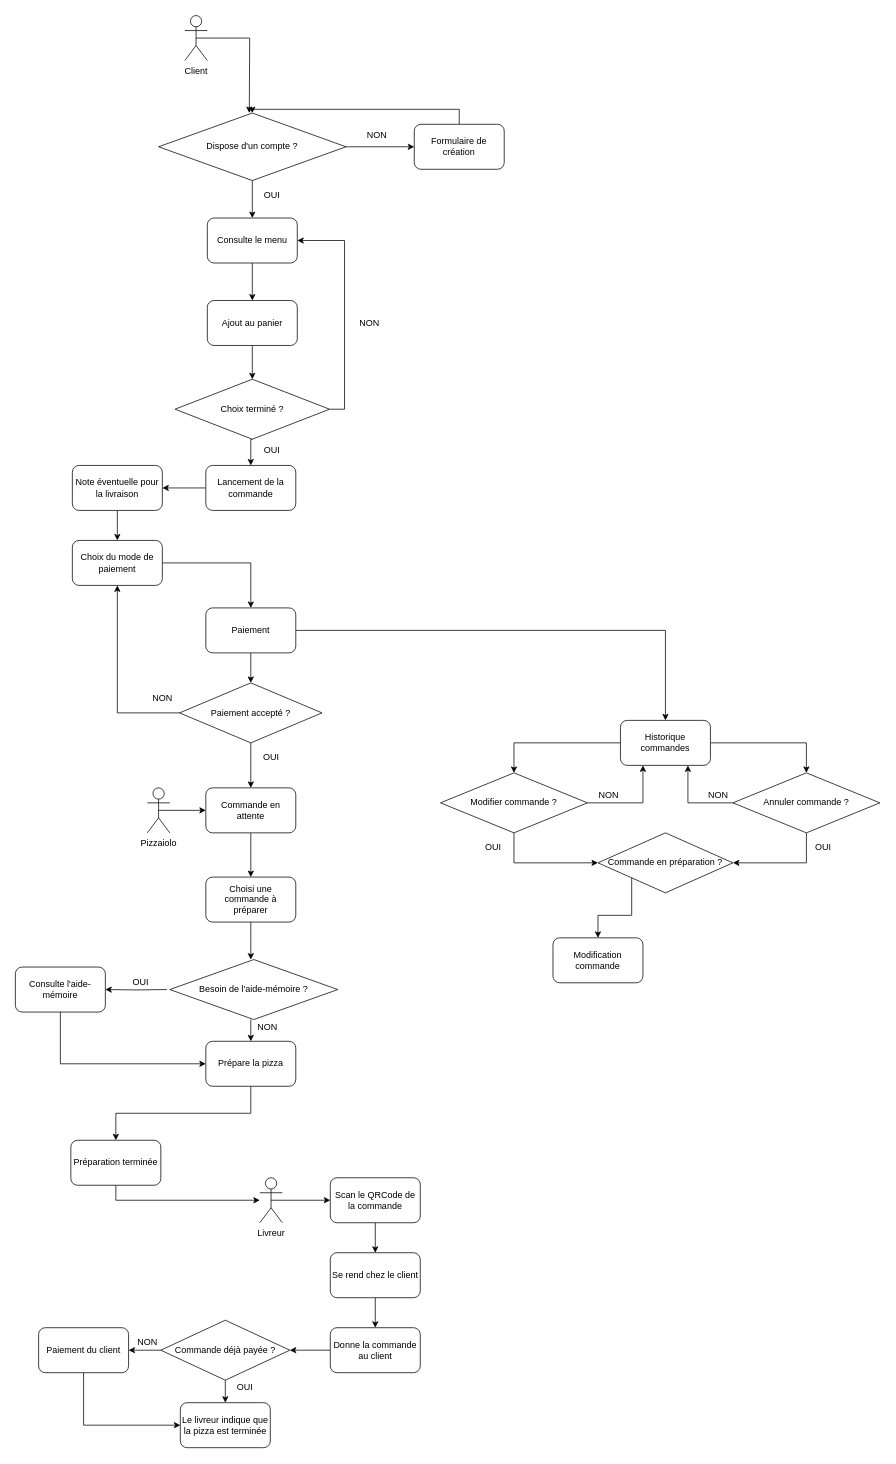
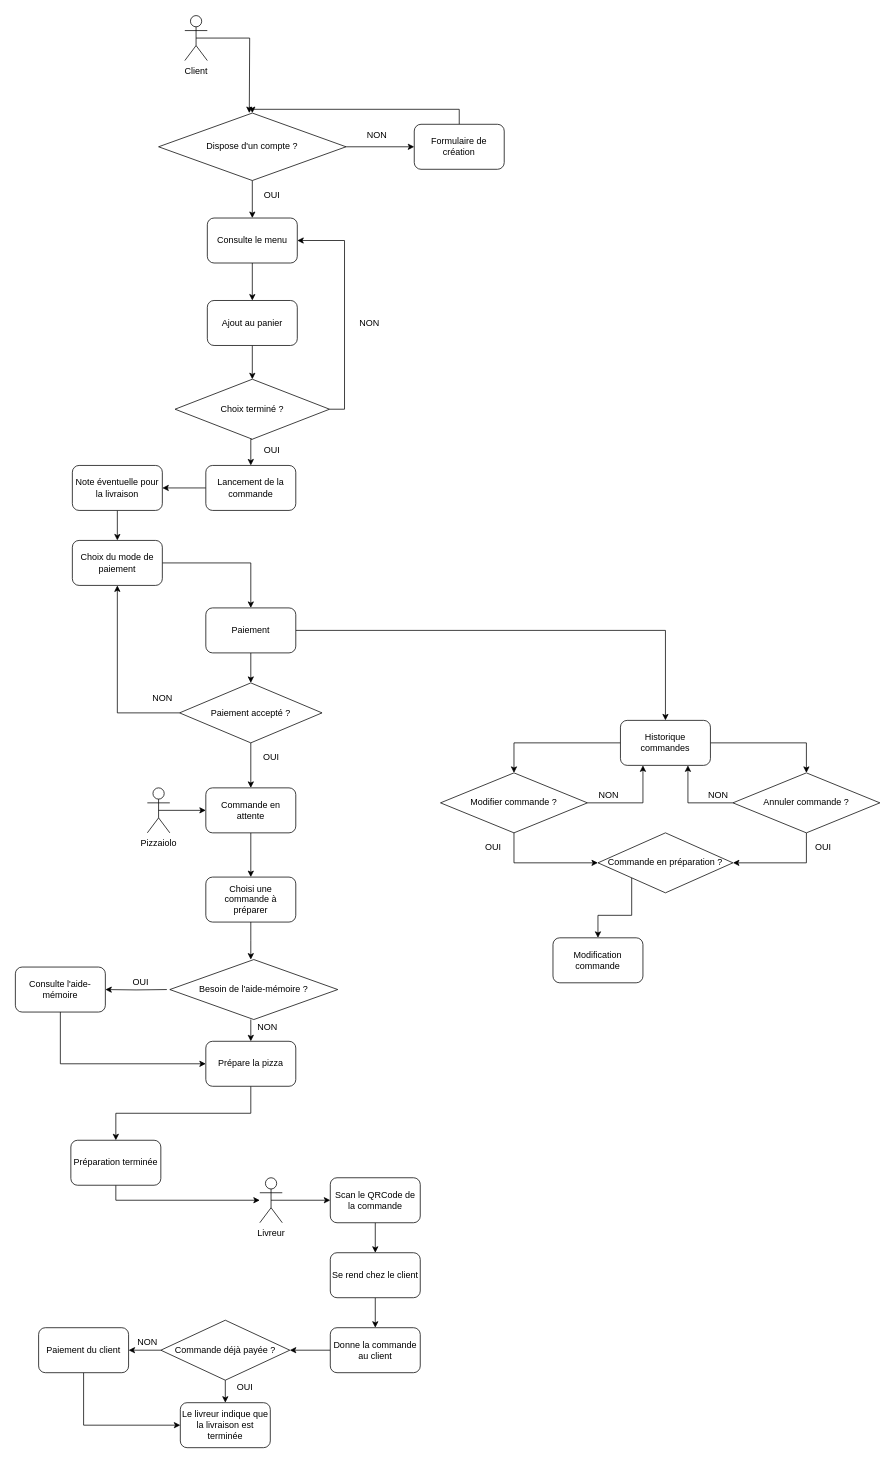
- <mxCell id="75" value="Le livreur indique que la pizza est terminée" style="rounded=1;whiteSpace=wrap;html=1;" vertex="1" parent="1"><mxGeometry x="240" y="1870" width="120" height="60" as="geometry" /></mxCell>
+ <mxCell id="75" value="Le livreur indique que la livraison est terminée" style="rounded=1;whiteSpace=wrap;html=1;" vertex="1" parent="1"><mxGeometry x="240" y="1870" width="120" height="60" as="geometry" /></mxCell>
